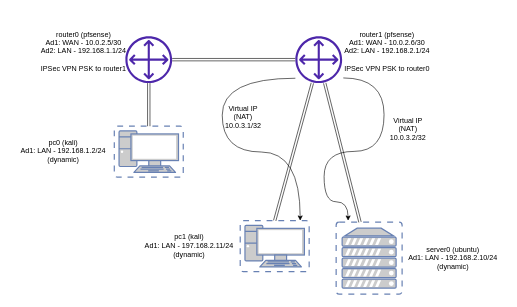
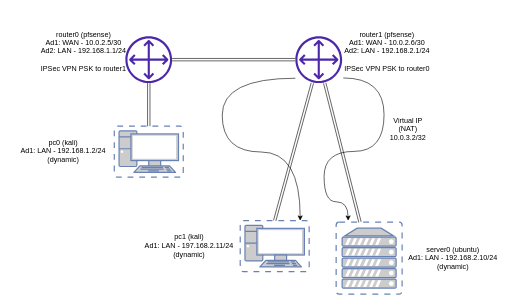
- <mxCell id="17" value="Virtual IP&lt;br&gt;(NAT)&lt;br&gt;10.0.3.1/32" style="text;html=1;strokeColor=none;fillColor=none;align=center;verticalAlign=middle;whiteSpace=wrap;rounded=0;" vertex="1" parent="1"><mxGeometry x="375" y="180" width="60" height="30" as="geometry" /></mxCell>
